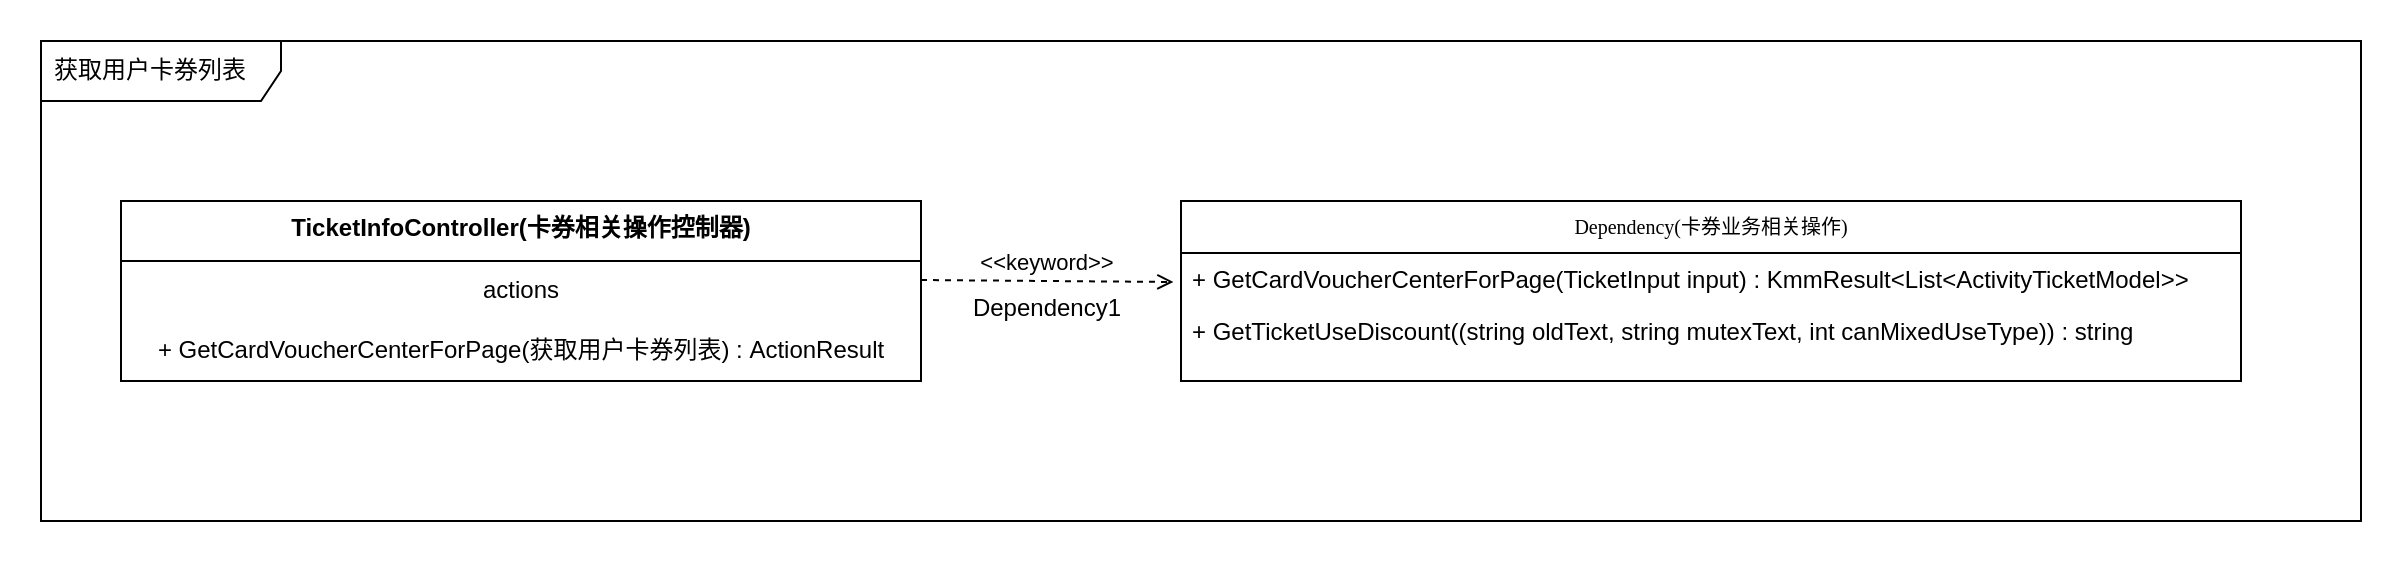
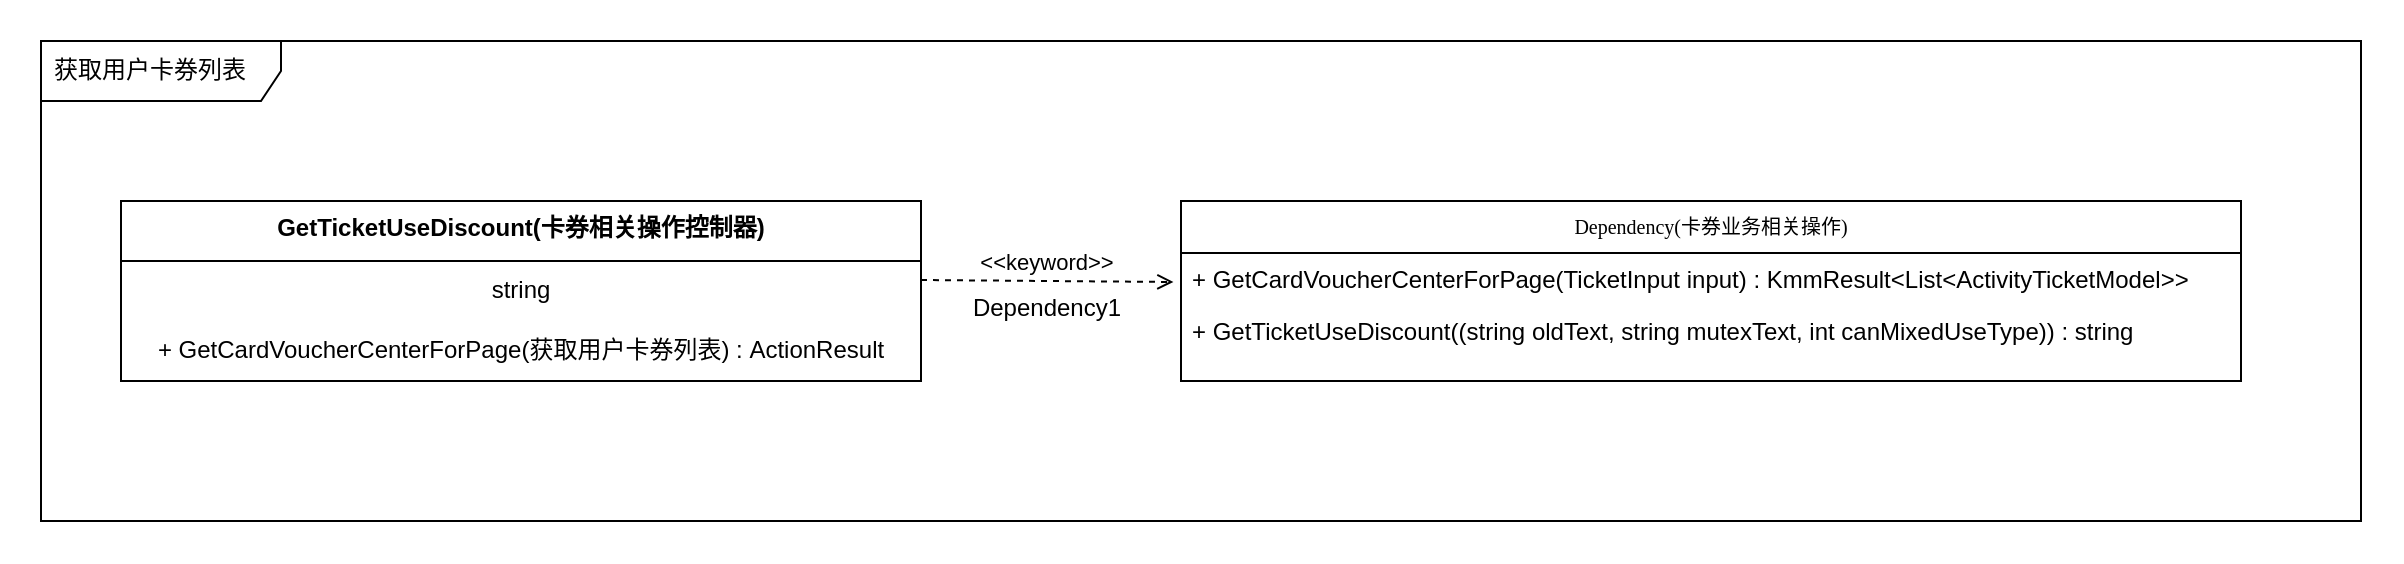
- <mxCell id="3" value="TicketInfoController(卡券相关操作控制器)" style="swimlane;fontStyle=1;align=center;verticalAlign=top;childLayout=stackLayout;horizontal=1;startSize=30;horizontalStack=0;resizeParent=1;resizeParentMax=0;resizeLast=0;collapsible=0;marginBottom=0;html=1;fillColor=default;" vertex="1" parent="1"><mxGeometry x="60" y="100" width="400" height="90" as="geometry" /></mxCell>
+ <mxCell id="3" value="GetTicketUseDiscount(卡券相关操作控制器)" style="swimlane;fontStyle=1;align=center;verticalAlign=top;childLayout=stackLayout;horizontal=1;startSize=30;horizontalStack=0;resizeParent=1;resizeParentMax=0;resizeLast=0;collapsible=0;marginBottom=0;html=1;fillColor=default;" vertex="1" parent="1"><mxGeometry x="60" y="100" width="400" height="90" as="geometry" /></mxCell>
- <mxCell id="4" value="actions" style="html=1;strokeColor=none;fillColor=none;align=center;verticalAlign=middle;spacingLeft=4;spacingRight=4;rotatable=0;points=[[0,0.5],[1,0.5]];resizeWidth=1;" vertex="1" parent="3"><mxGeometry y="30" width="400" height="30" as="geometry" /></mxCell>
+ <mxCell id="4" value="string" style="html=1;strokeColor=none;fillColor=none;align=center;verticalAlign=middle;spacingLeft=4;spacingRight=4;rotatable=0;points=[[0,0.5],[1,0.5]];resizeWidth=1;" vertex="1" parent="3"><mxGeometry y="30" width="400" height="30" as="geometry" /></mxCell>
